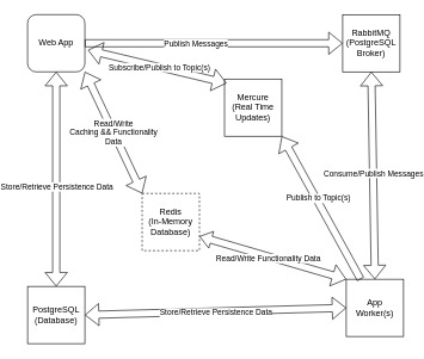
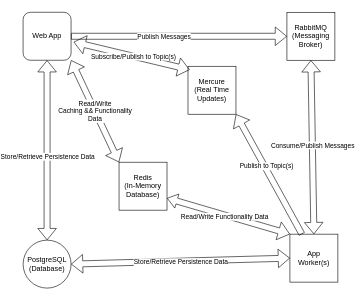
- <mxCell id="4" value="RabbitMQ (PostgreSQL Broker)" style="whiteSpace=wrap;html=1;aspect=fixed;" parent="1" vertex="1"><mxGeometry x="460" y="20" width="80" height="80" as="geometry" /></mxCell>
+ <mxCell id="4" value="RabbitMQ (Messaging Broker)" style="whiteSpace=wrap;html=1;aspect=fixed;" parent="1" vertex="1"><mxGeometry x="460" y="20" width="80" height="80" as="geometry" /></mxCell>
- <mxCell id="2" value="Redis&lt;br&gt;(In-Memory Database)" style="whiteSpace=wrap;html=1;aspect=fixed;dashed=1;" parent="1" vertex="1"><mxGeometry x="180" y="270" width="80" height="80" as="geometry" /></mxCell>
+ <mxCell id="2" value="Redis&lt;br&gt;(In-Memory Database)" style="whiteSpace=wrap;html=1;aspect=fixed;" parent="1" vertex="1"><mxGeometry x="180" y="270" width="80" height="80" as="geometry" /></mxCell>
- <mxCell id="6" value="PostgreSQL&lt;br&gt;(Database)" style="whiteSpace=wrap;html=1;aspect=fixed;" parent="1" vertex="1"><mxGeometry x="20" y="400" width="80" height="80" as="geometry" /></mxCell>
+ <mxCell id="6" value="PostgreSQL&lt;br&gt;(Database)" style="ellipse;whiteSpace=wrap;html=1;aspect=fixed;" parent="1" vertex="1"><mxGeometry x="20" y="400" width="80" height="80" as="geometry" /></mxCell>
